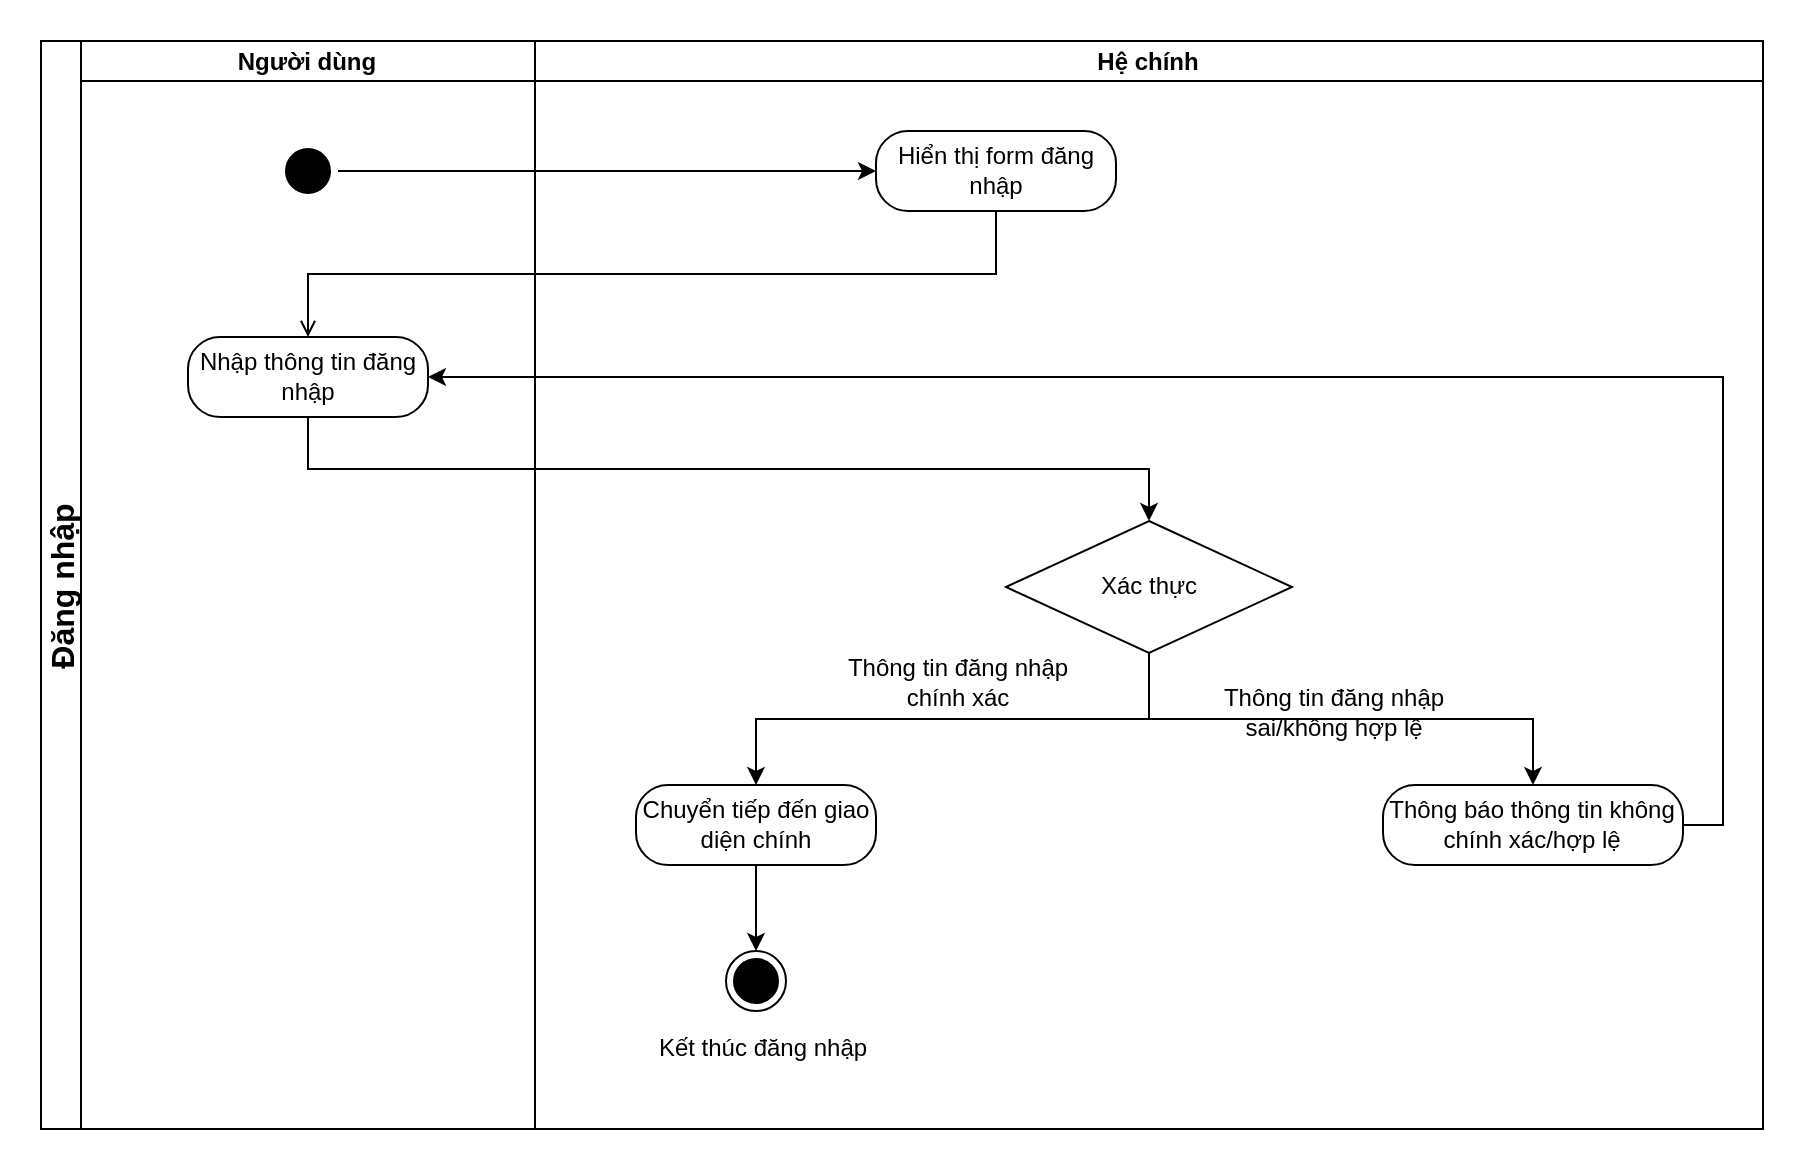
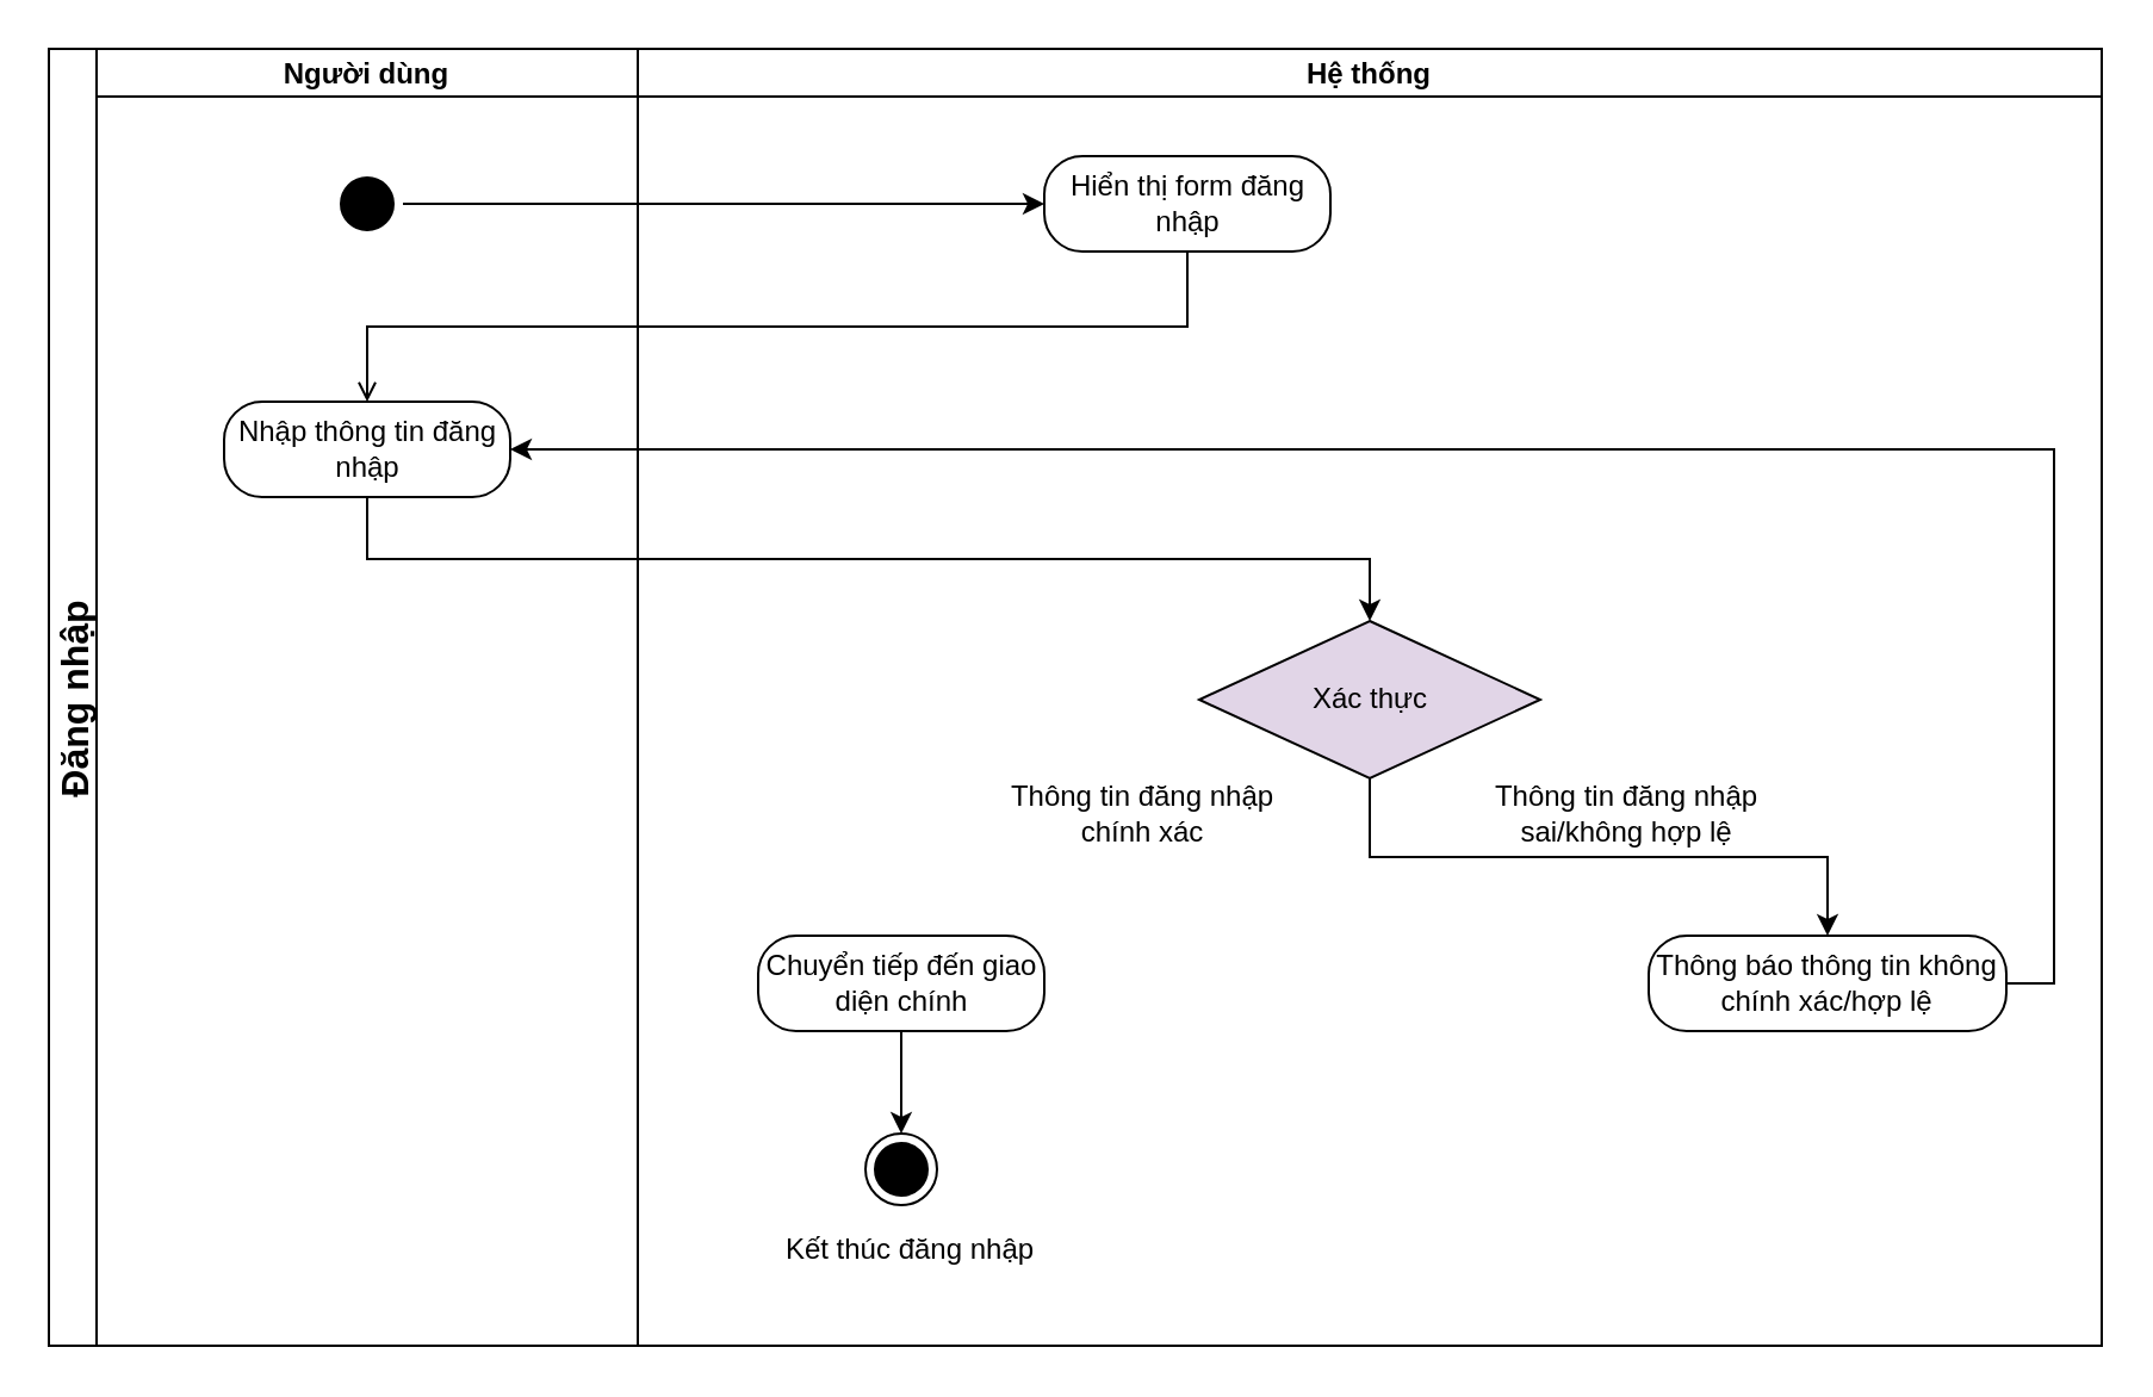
- <mxCell id="6" value="Hệ chính" style="swimlane;startSize=20;" vertex="1" parent="2"><mxGeometry x="247" width="614" height="544" as="geometry" /></mxCell>
+ <mxCell id="6" value="Hệ thống" style="swimlane;startSize=20;" vertex="1" parent="2"><mxGeometry x="247" width="614" height="544" as="geometry" /></mxCell>
- <mxCell id="12" value="Xác thực" style="rhombus;whiteSpace=wrap;html=1;" vertex="1" parent="6"><mxGeometry x="235.5" y="240" width="143" height="66" as="geometry" /></mxCell>
+ <mxCell id="12" value="Xác thực" style="rhombus;whiteSpace=wrap;html=1;fillColor=#e1d5e7;" vertex="1" parent="6"><mxGeometry x="235.5" y="240" width="143" height="66" as="geometry" /></mxCell>
- <mxCell id="15" value="Thông tin đăng nhập sai/không hợp lệ" style="text;html=1;strokeColor=none;fillColor=none;align=center;verticalAlign=middle;whiteSpace=wrap;rounded=0;" vertex="1" parent="6"><mxGeometry x="338" y="321" width="124" height="30" as="geometry" /></mxCell>
+ <mxCell id="15" value="Thông tin đăng nhập sai/không hợp lệ" style="text;html=1;strokeColor=none;fillColor=none;align=center;verticalAlign=middle;whiteSpace=wrap;rounded=0;" vertex="1" parent="6"><mxGeometry x="353" y="306" width="124" height="30" as="geometry" /></mxCell>
- <mxCell id="10" style="edgeStyle=orthogonalEdgeStyle;rounded=0;orthogonalLoop=1;jettySize=auto;html=1;exitX=0.5;exitY=1;exitDx=0;exitDy=0;entryX=0.5;entryY=0;entryDx=0;entryDy=0;" edge="1" parent="6" source="12" target="9"><mxGeometry relative="1" as="geometry" /></mxCell>
